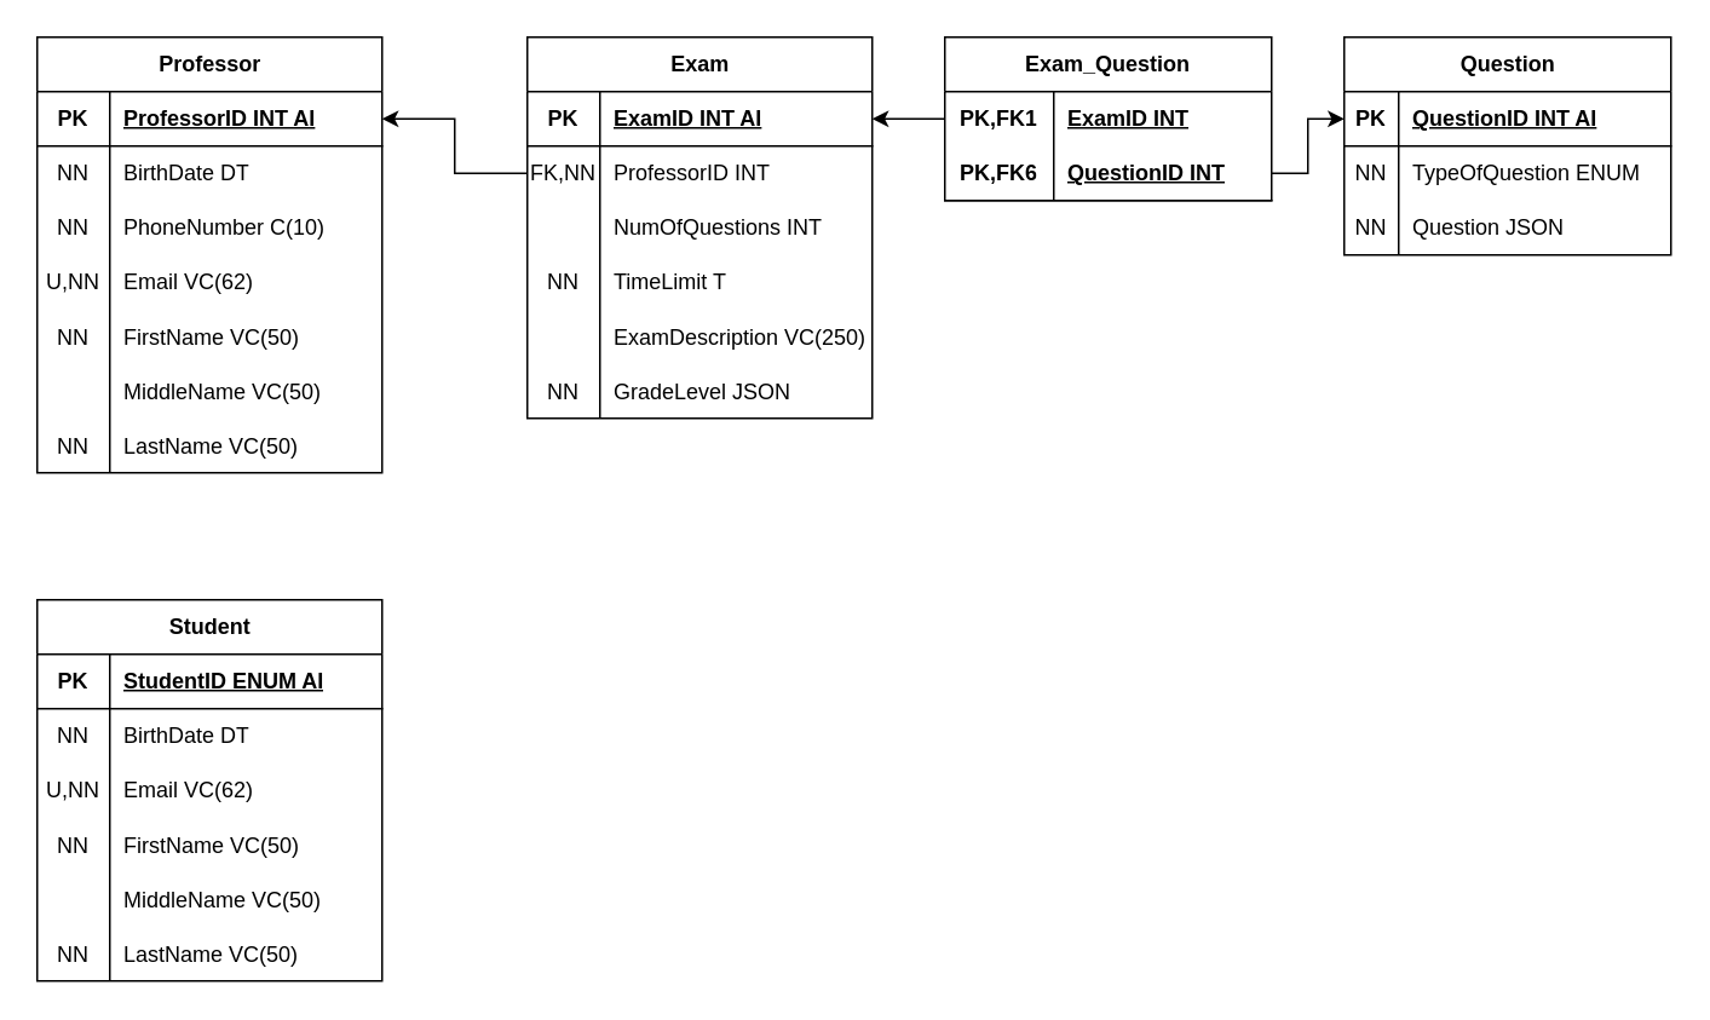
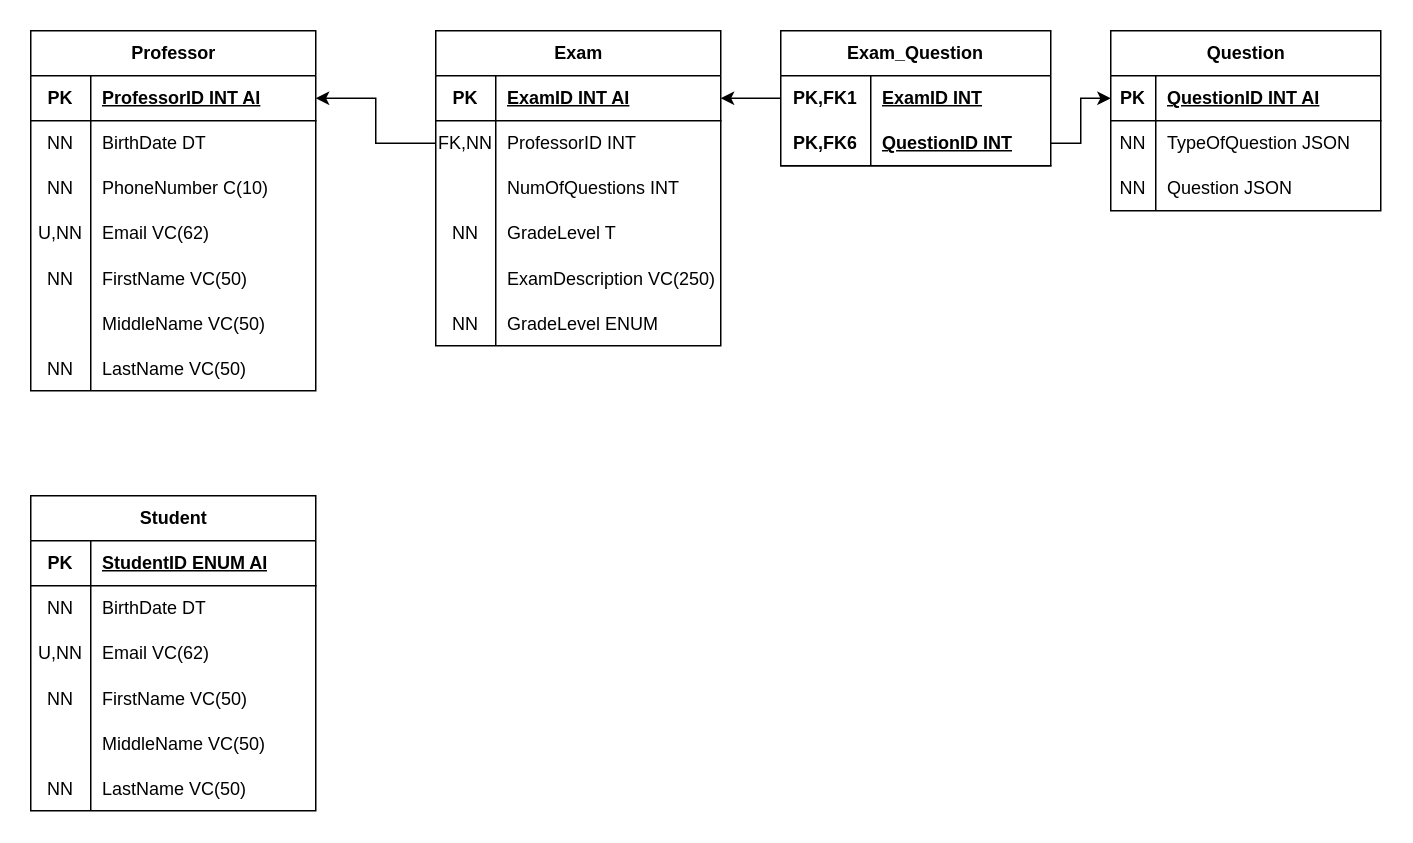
- <mxCell id="49" value="TypeOfQuestion ENUM" style="shape=partialRectangle;connectable=0;fillColor=none;top=0;left=0;bottom=0;right=0;align=left;spacingLeft=6;overflow=hidden;whiteSpace=wrap;html=1;" parent="47" vertex="1"><mxGeometry x="30" width="150" height="30" as="geometry"><mxRectangle width="150" height="30" as="alternateBounds" /></mxGeometry></mxCell>
+ <mxCell id="49" value="TypeOfQuestion JSON" style="shape=partialRectangle;connectable=0;fillColor=none;top=0;left=0;bottom=0;right=0;align=left;spacingLeft=6;overflow=hidden;whiteSpace=wrap;html=1;" parent="47" vertex="1"><mxGeometry x="30" width="150" height="30" as="geometry"><mxRectangle width="150" height="30" as="alternateBounds" /></mxGeometry></mxCell>
- <mxCell id="36" value="TimeLimit T" style="shape=partialRectangle;connectable=0;fillColor=none;top=0;left=0;bottom=0;right=0;align=left;spacingLeft=6;overflow=hidden;whiteSpace=wrap;html=1;" parent="34" vertex="1"><mxGeometry x="40" width="150" height="30" as="geometry"><mxRectangle width="150" height="30" as="alternateBounds" /></mxGeometry></mxCell>
+ <mxCell id="36" value="GradeLevel T" style="shape=partialRectangle;connectable=0;fillColor=none;top=0;left=0;bottom=0;right=0;align=left;spacingLeft=6;overflow=hidden;whiteSpace=wrap;html=1;" parent="34" vertex="1"><mxGeometry x="40" width="150" height="30" as="geometry"><mxRectangle width="150" height="30" as="alternateBounds" /></mxGeometry></mxCell>
- <mxCell id="42" value="GradeLevel JSON" style="shape=partialRectangle;connectable=0;fillColor=none;top=0;left=0;bottom=0;right=0;align=left;spacingLeft=6;overflow=hidden;" parent="40" vertex="1"><mxGeometry x="40" width="150" height="30" as="geometry"><mxRectangle width="150" height="30" as="alternateBounds" /></mxGeometry></mxCell>
+ <mxCell id="42" value="GradeLevel ENUM" style="shape=partialRectangle;connectable=0;fillColor=none;top=0;left=0;bottom=0;right=0;align=left;spacingLeft=6;overflow=hidden;" parent="40" vertex="1"><mxGeometry x="40" width="150" height="30" as="geometry"><mxRectangle width="150" height="30" as="alternateBounds" /></mxGeometry></mxCell>
